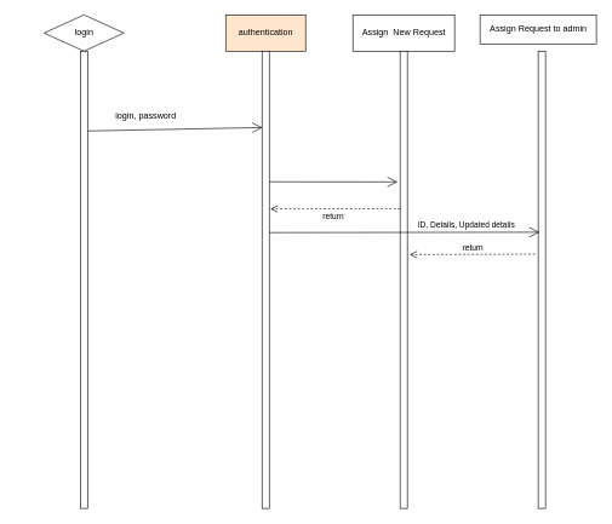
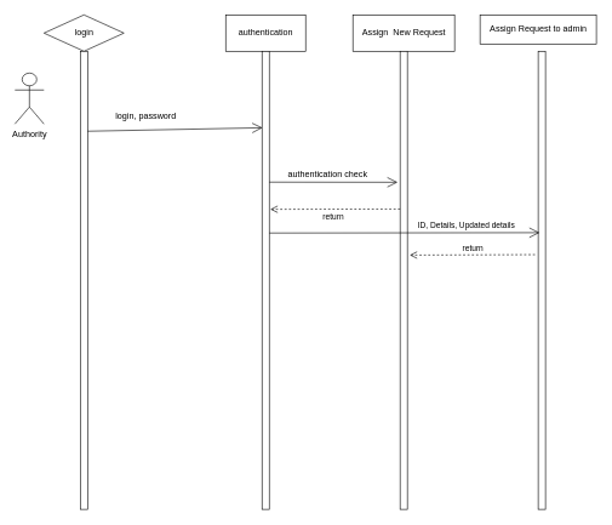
- <mxCell id="4" value="authentication" style="html=1;fillColor=#ffe6cc;" vertex="1" parent="1"><mxGeometry x="310" y="20" width="110" height="50" as="geometry" /></mxCell>
+ <mxCell id="4" value="authentication" style="html=1;" vertex="1" parent="1"><mxGeometry x="310" y="20" width="110" height="50" as="geometry" /></mxCell>
+ <mxCell id="17" value="Authority" style="shape=umlActor;verticalLabelPosition=bottom;verticalAlign=top;html=1;" vertex="1" parent="1"><mxGeometry x="20" y="100" width="40" height="70" as="geometry" /></mxCell>
+ <mxCell id="14" value="authentication check" style="text;html=1;align=center;verticalAlign=middle;resizable=0;points=[];autosize=1;strokeColor=none;fillColor=none;" vertex="1" parent="1"><mxGeometry x="385" y="230" width="130" height="20" as="geometry" /></mxCell>
